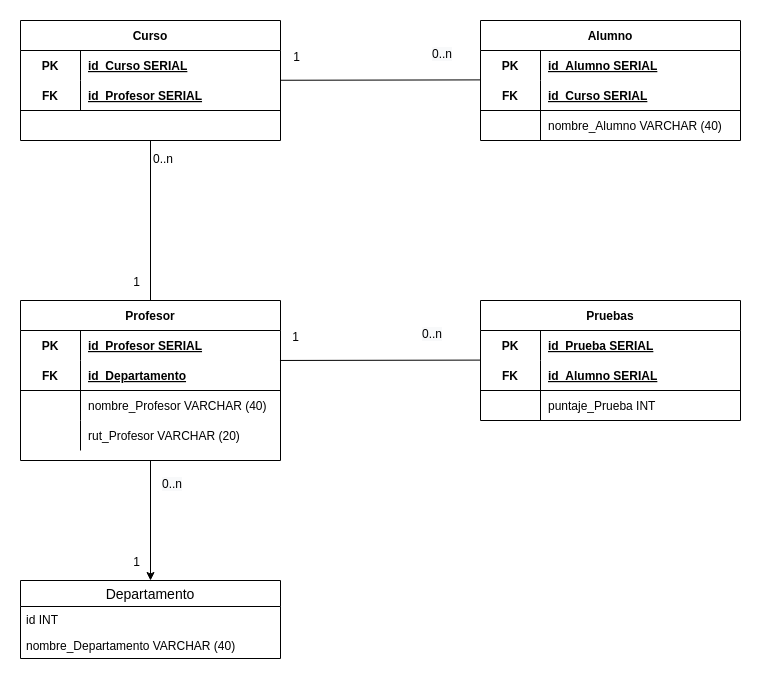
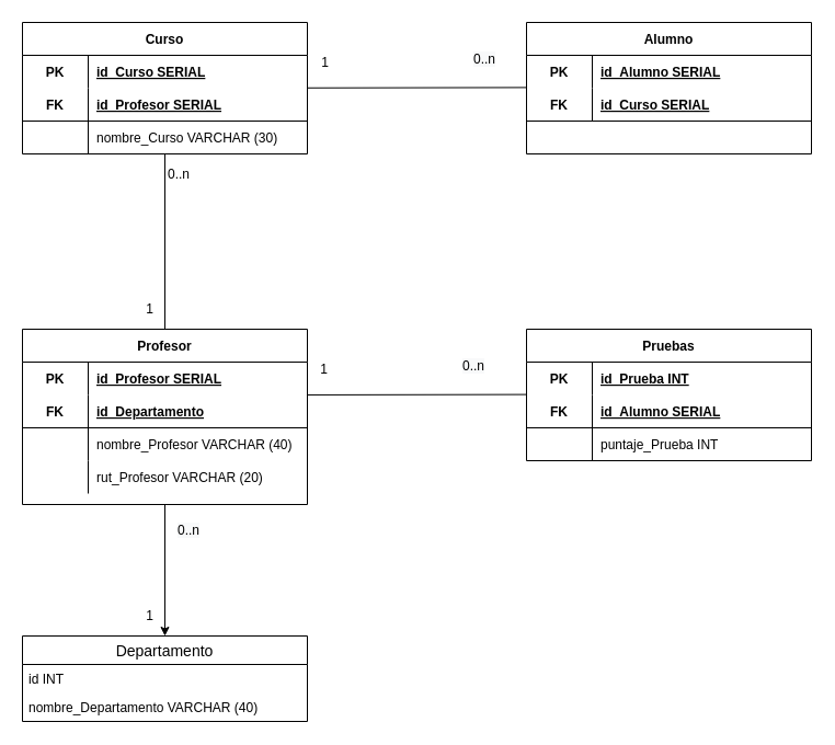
+ <mxCell id="11" value="nombre_Curso VARCHAR (30)" style="shape=partialRectangle;connectable=0;fillColor=none;top=0;left=0;bottom=0;right=0;align=left;spacingLeft=6;overflow=hidden;" vertex="1" parent="9"><mxGeometry x="60" width="200" height="30" as="geometry" /></mxCell>
- <mxCell id="34" value="nombre_Alumno VARCHAR (40)" style="shape=partialRectangle;connectable=0;fillColor=none;top=0;left=0;bottom=0;right=0;align=left;spacingLeft=6;overflow=hidden;" vertex="1" parent="32"><mxGeometry x="60" width="200" height="30" as="geometry" /></mxCell>
- <mxCell id="38" value="id_Prueba SERIAL" style="shape=partialRectangle;connectable=0;fillColor=none;top=0;left=0;bottom=0;right=0;align=left;spacingLeft=6;fontStyle=5;overflow=hidden;" vertex="1" parent="36"><mxGeometry x="60" width="200" height="30" as="geometry" /></mxCell>
+ <mxCell id="38" value="id_Prueba INT" style="shape=partialRectangle;connectable=0;fillColor=none;top=0;left=0;bottom=0;right=0;align=left;spacingLeft=6;fontStyle=5;overflow=hidden;" vertex="1" parent="36"><mxGeometry x="60" width="200" height="30" as="geometry" /></mxCell>
